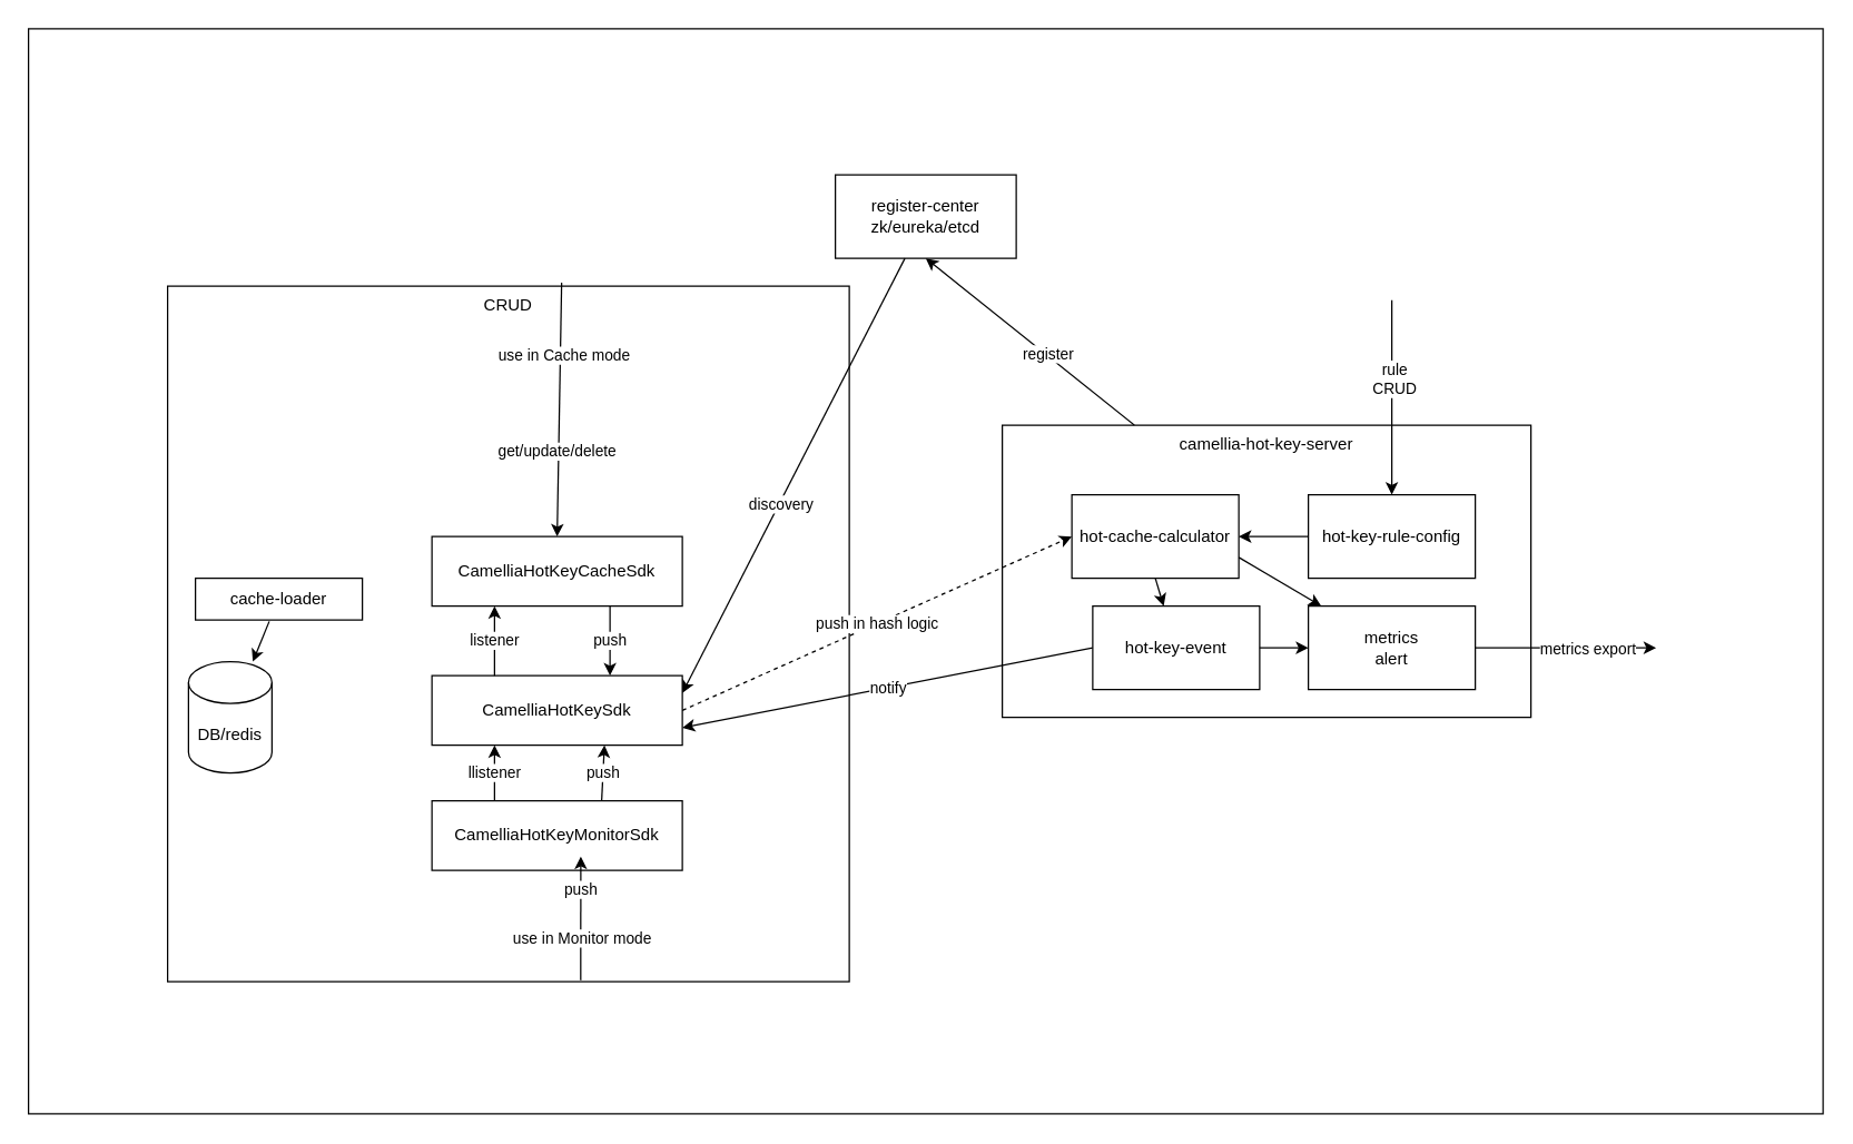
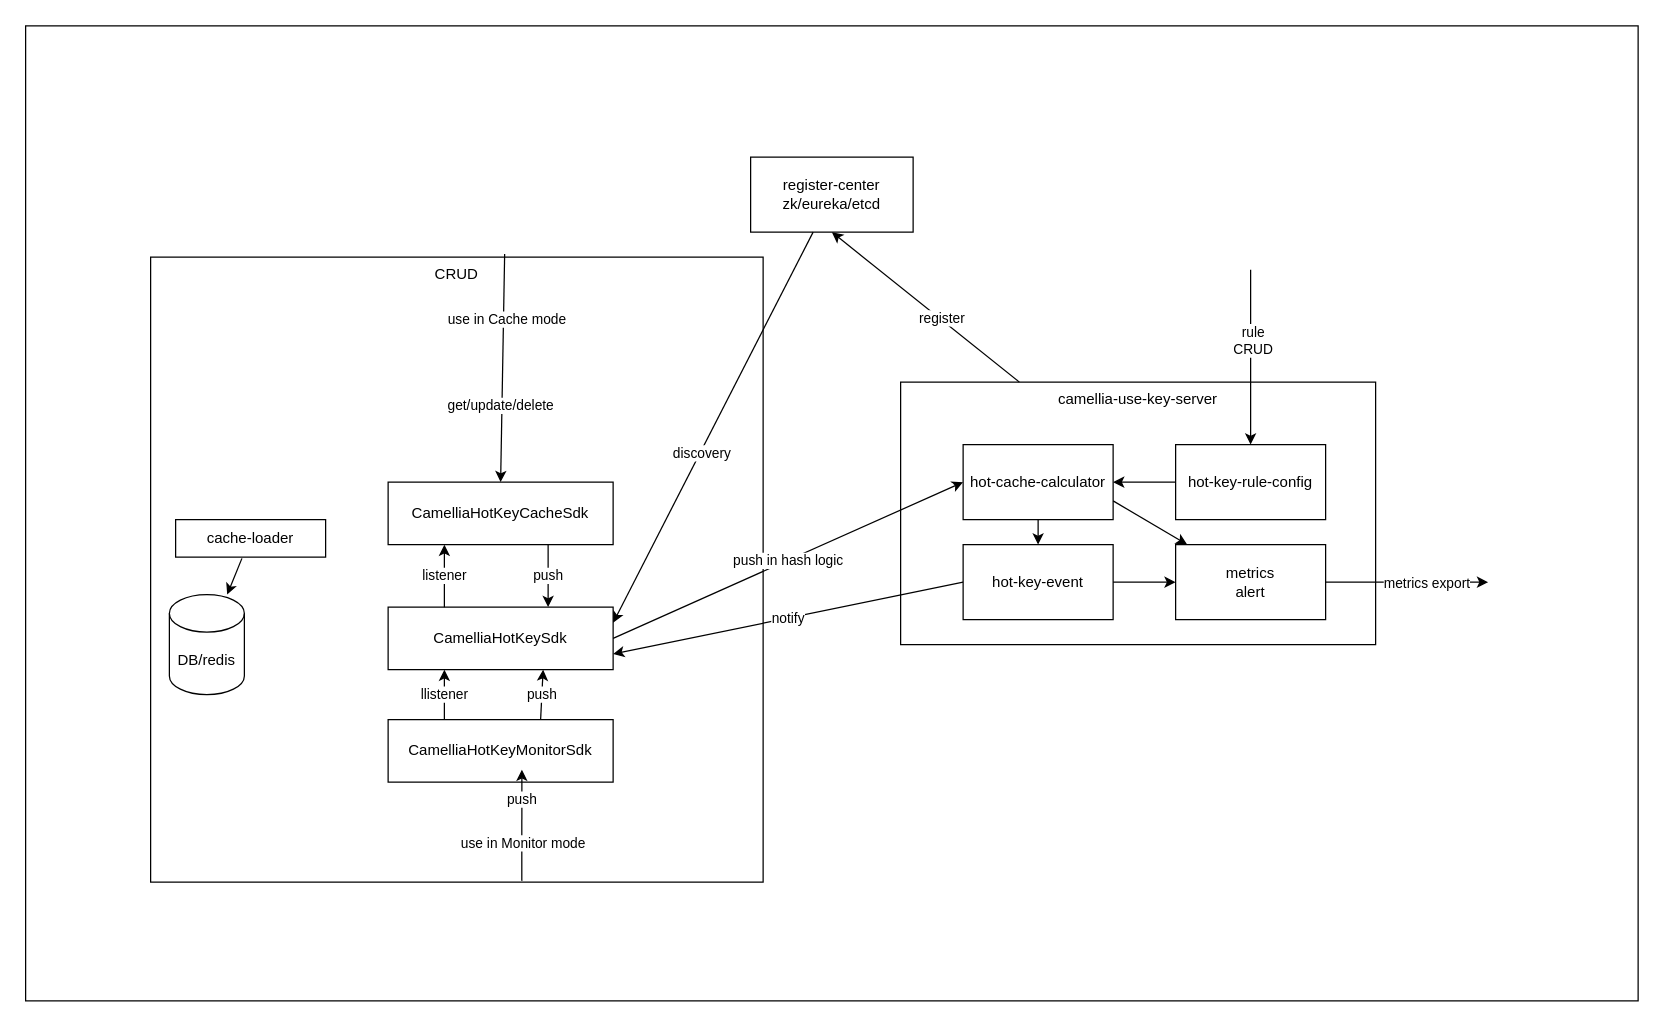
- <mxCell id="13" value="camellia-hot-key-server" style="rounded=0;whiteSpace=wrap;html=1;verticalAlign=top;" parent="1" vertex="1"><mxGeometry x="720" y="305" width="380" height="210" as="geometry" /></mxCell>
+ <mxCell id="13" value="camellia-use-key-server" style="rounded=0;whiteSpace=wrap;html=1;verticalAlign=top;" parent="1" vertex="1"><mxGeometry x="720" y="305" width="380" height="210" as="geometry" /></mxCell>
- <mxCell id="18" value="hot-key-event" style="rounded=0;whiteSpace=wrap;html=1;verticalAlign=middle;" parent="1" vertex="1"><mxGeometry x="785" y="435" width="120" height="60" as="geometry" /></mxCell>
+ <mxCell id="18" value="hot-key-event" style="rounded=0;whiteSpace=wrap;html=1;verticalAlign=middle;" parent="1" vertex="1"><mxGeometry x="770" y="435" width="120" height="60" as="geometry" /></mxCell>
- <mxCell id="15" value="push in hash logic" style="endArrow=classic;html=1;rounded=0;exitX=1;exitY=0.5;exitDx=0;exitDy=0;entryX=0;entryY=0.5;entryDx=0;entryDy=0;dashed=1;" parent="1" source="4" target="14" edge="1"><mxGeometry width="50" height="50" relative="1" as="geometry"><mxPoint x="680" y="455" as="sourcePoint" /><mxPoint x="730" y="405" as="targetPoint" /></mxGeometry></mxCell>
+ <mxCell id="15" value="push in hash logic" style="endArrow=classic;html=1;rounded=0;exitX=1;exitY=0.5;exitDx=0;exitDy=0;entryX=0;entryY=0.5;entryDx=0;entryDy=0;" parent="1" source="4" target="14" edge="1"><mxGeometry width="50" height="50" relative="1" as="geometry"><mxPoint x="680" y="455" as="sourcePoint" /><mxPoint x="730" y="405" as="targetPoint" /></mxGeometry></mxCell>
